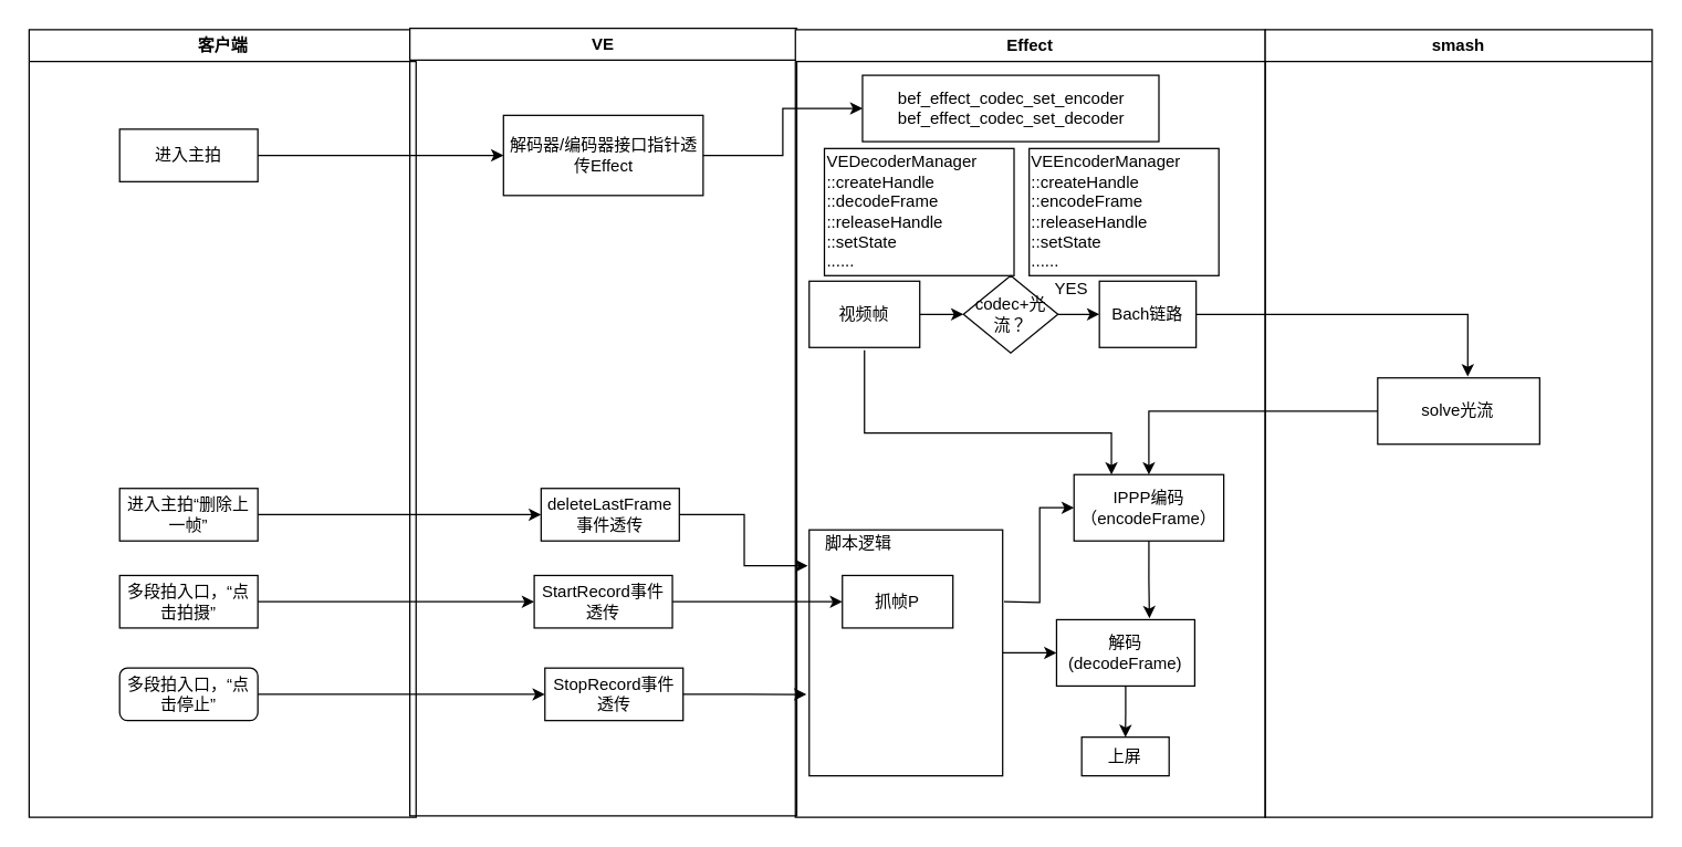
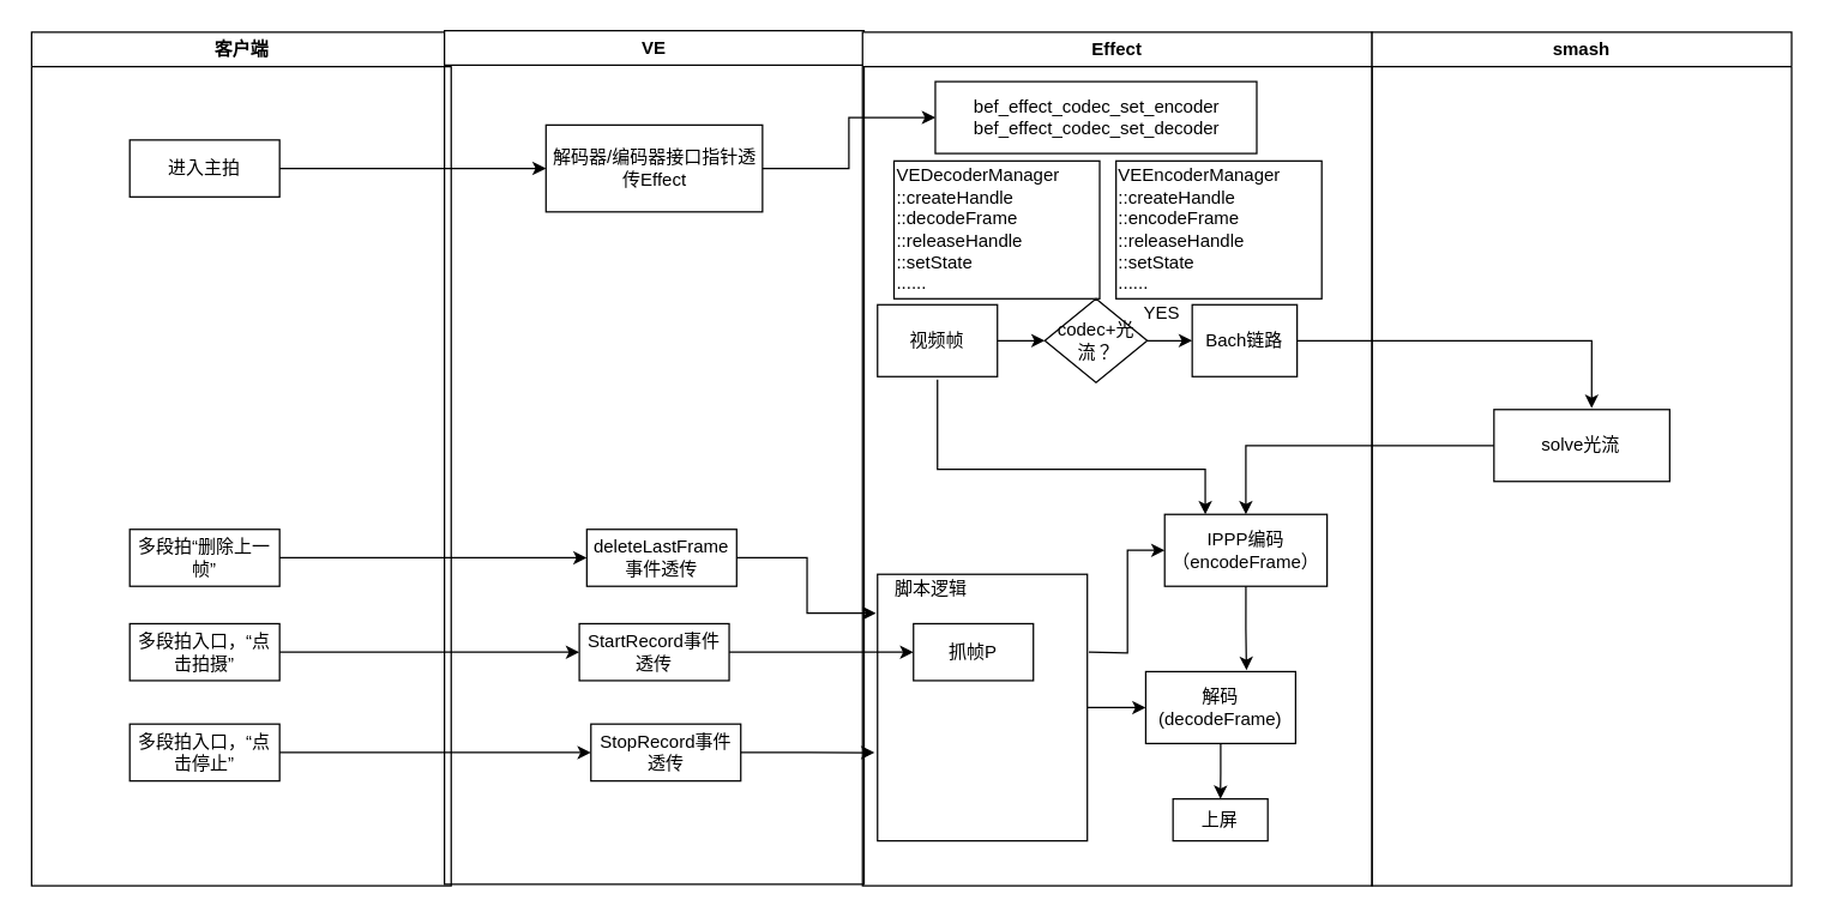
- <mxCell id="6" value="进入主拍“删除上一帧”" style="rounded=0;whiteSpace=wrap;html=1;" parent="2" vertex="1"><mxGeometry x="65.5" y="332" width="100" height="38" as="geometry" /></mxCell>
+ <mxCell id="6" value="多段拍“删除上一帧”" style="rounded=0;whiteSpace=wrap;html=1;" parent="2" vertex="1"><mxGeometry x="65.5" y="332" width="100" height="38" as="geometry" /></mxCell>
- <mxCell id="5" value="多段拍入口，“点击停止”" style="whiteSpace=wrap;html=1;rounded=1;" parent="2" vertex="1"><mxGeometry x="65.5" y="462" width="100" height="38" as="geometry" /></mxCell>
+ <mxCell id="5" value="多段拍入口，“点击停止”" style="rounded=0;whiteSpace=wrap;html=1;" parent="2" vertex="1"><mxGeometry x="65.5" y="462" width="100" height="38" as="geometry" /></mxCell>
